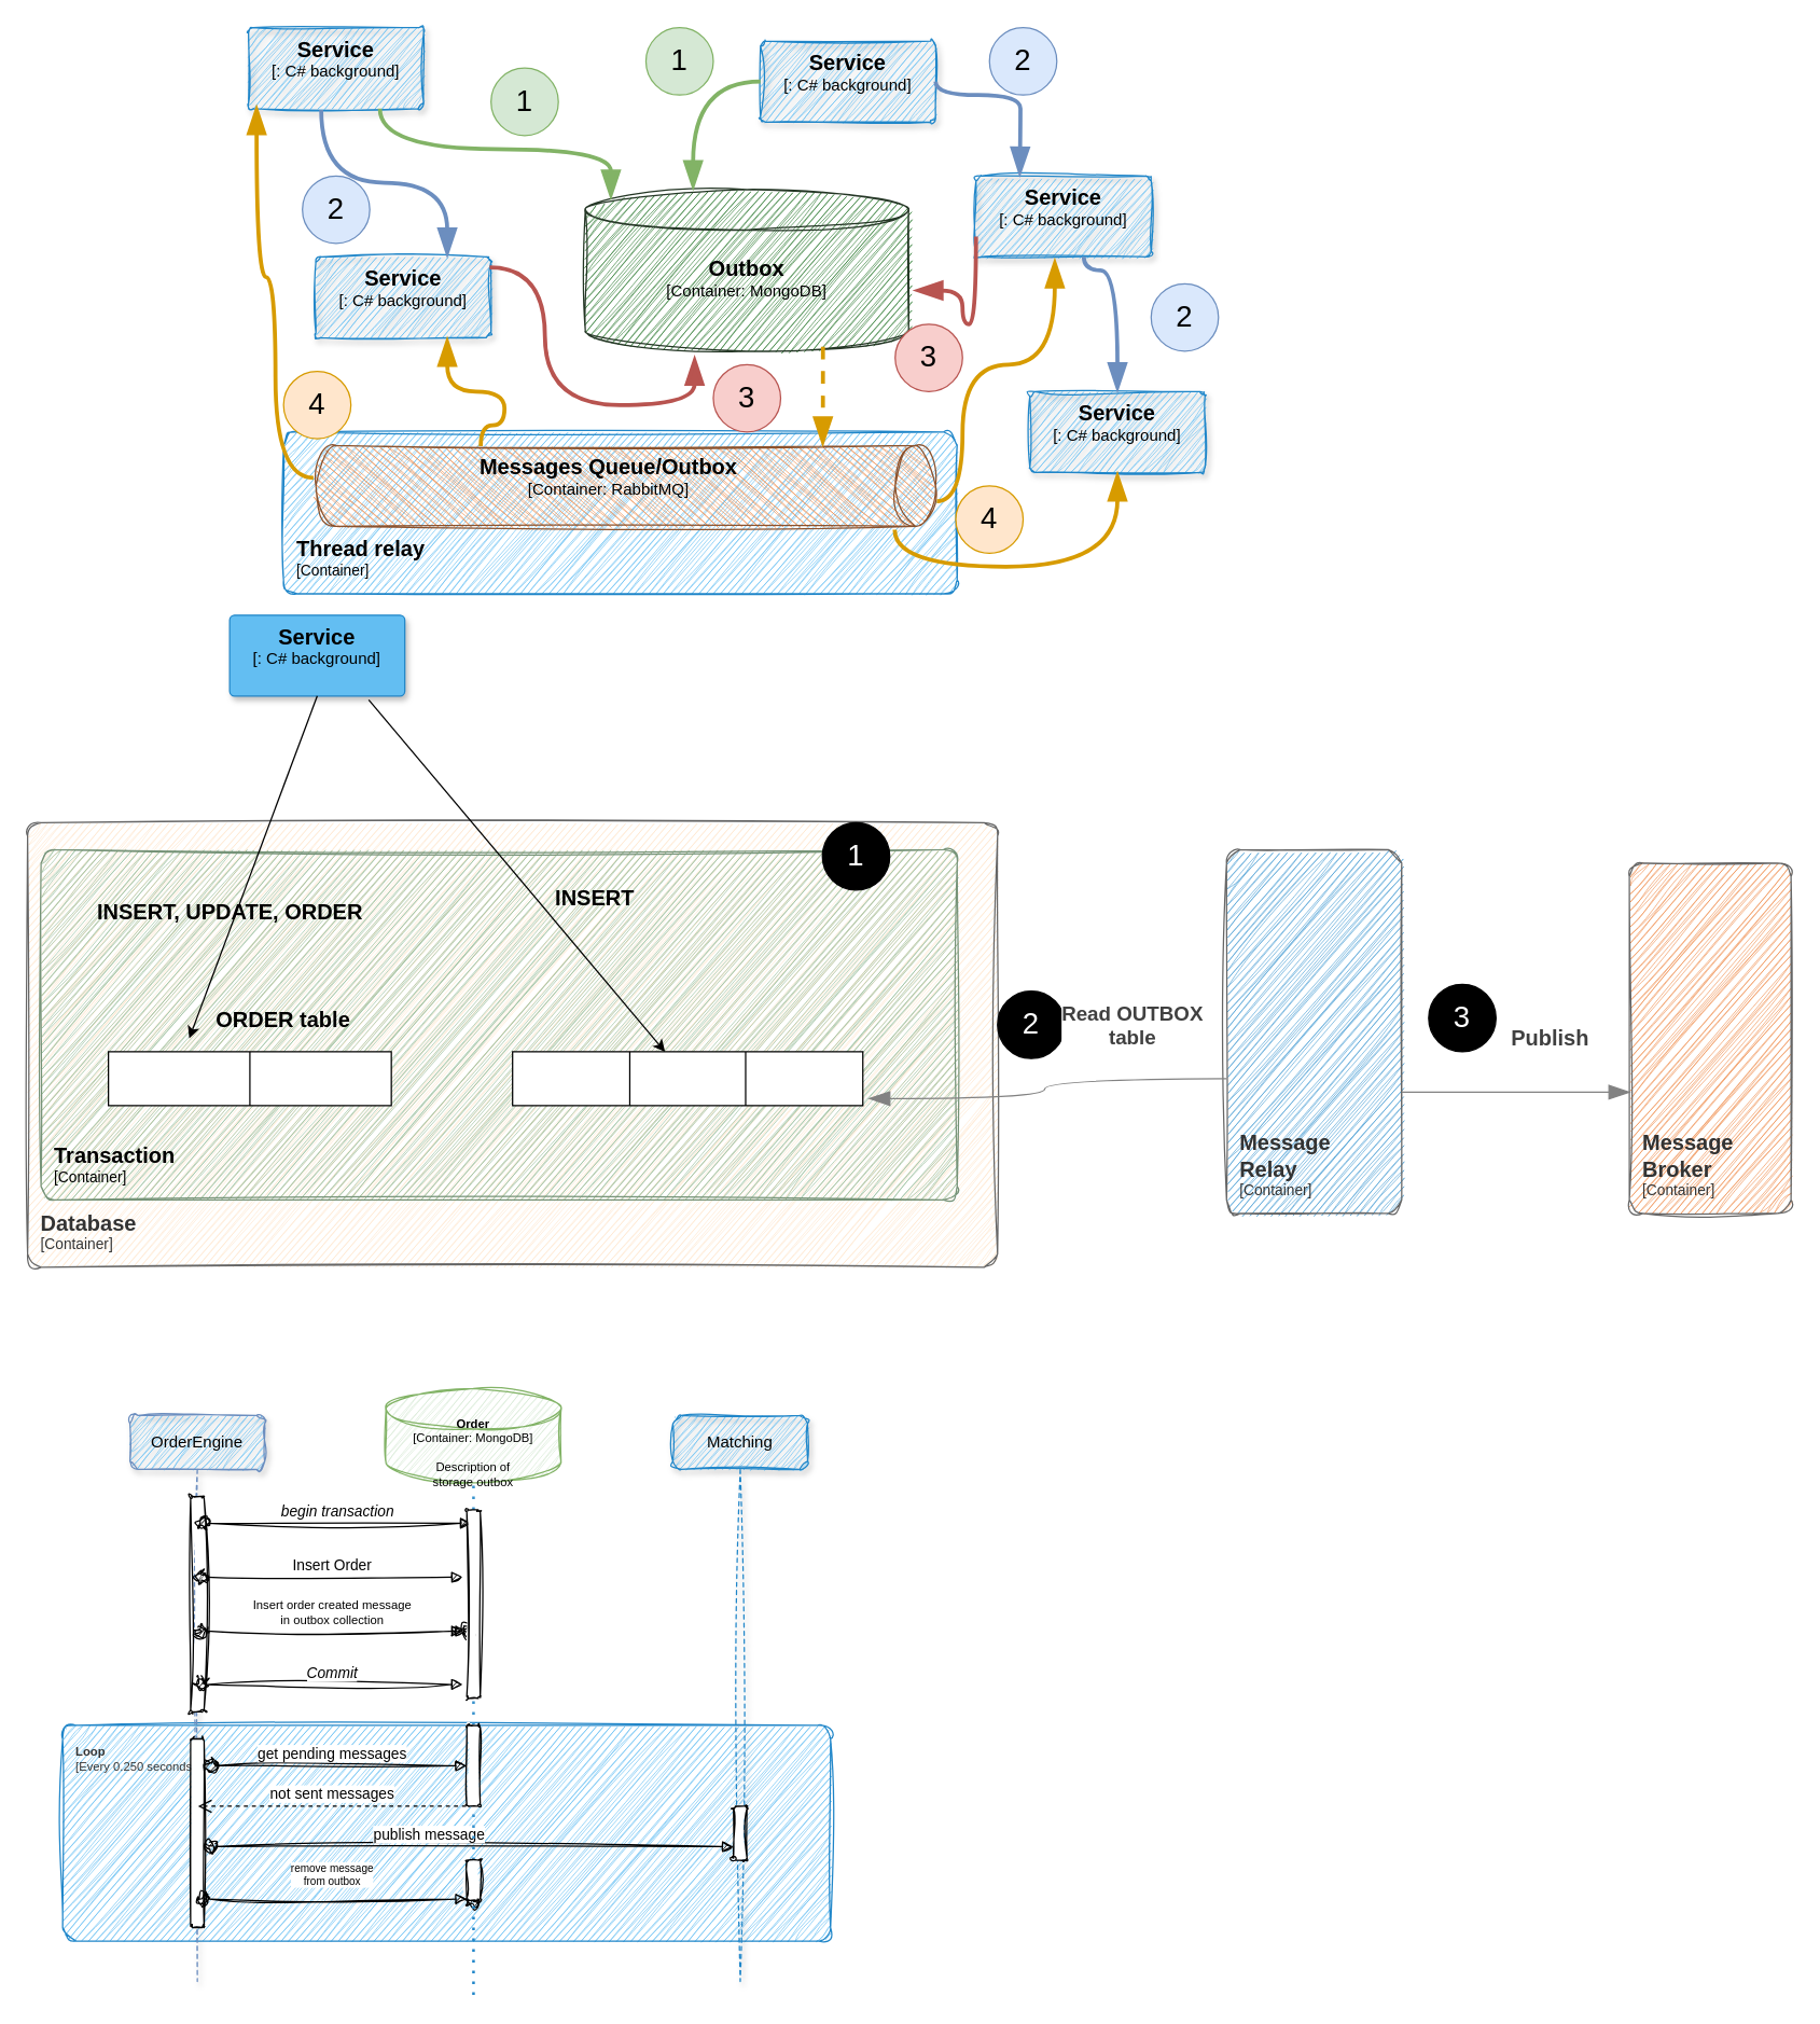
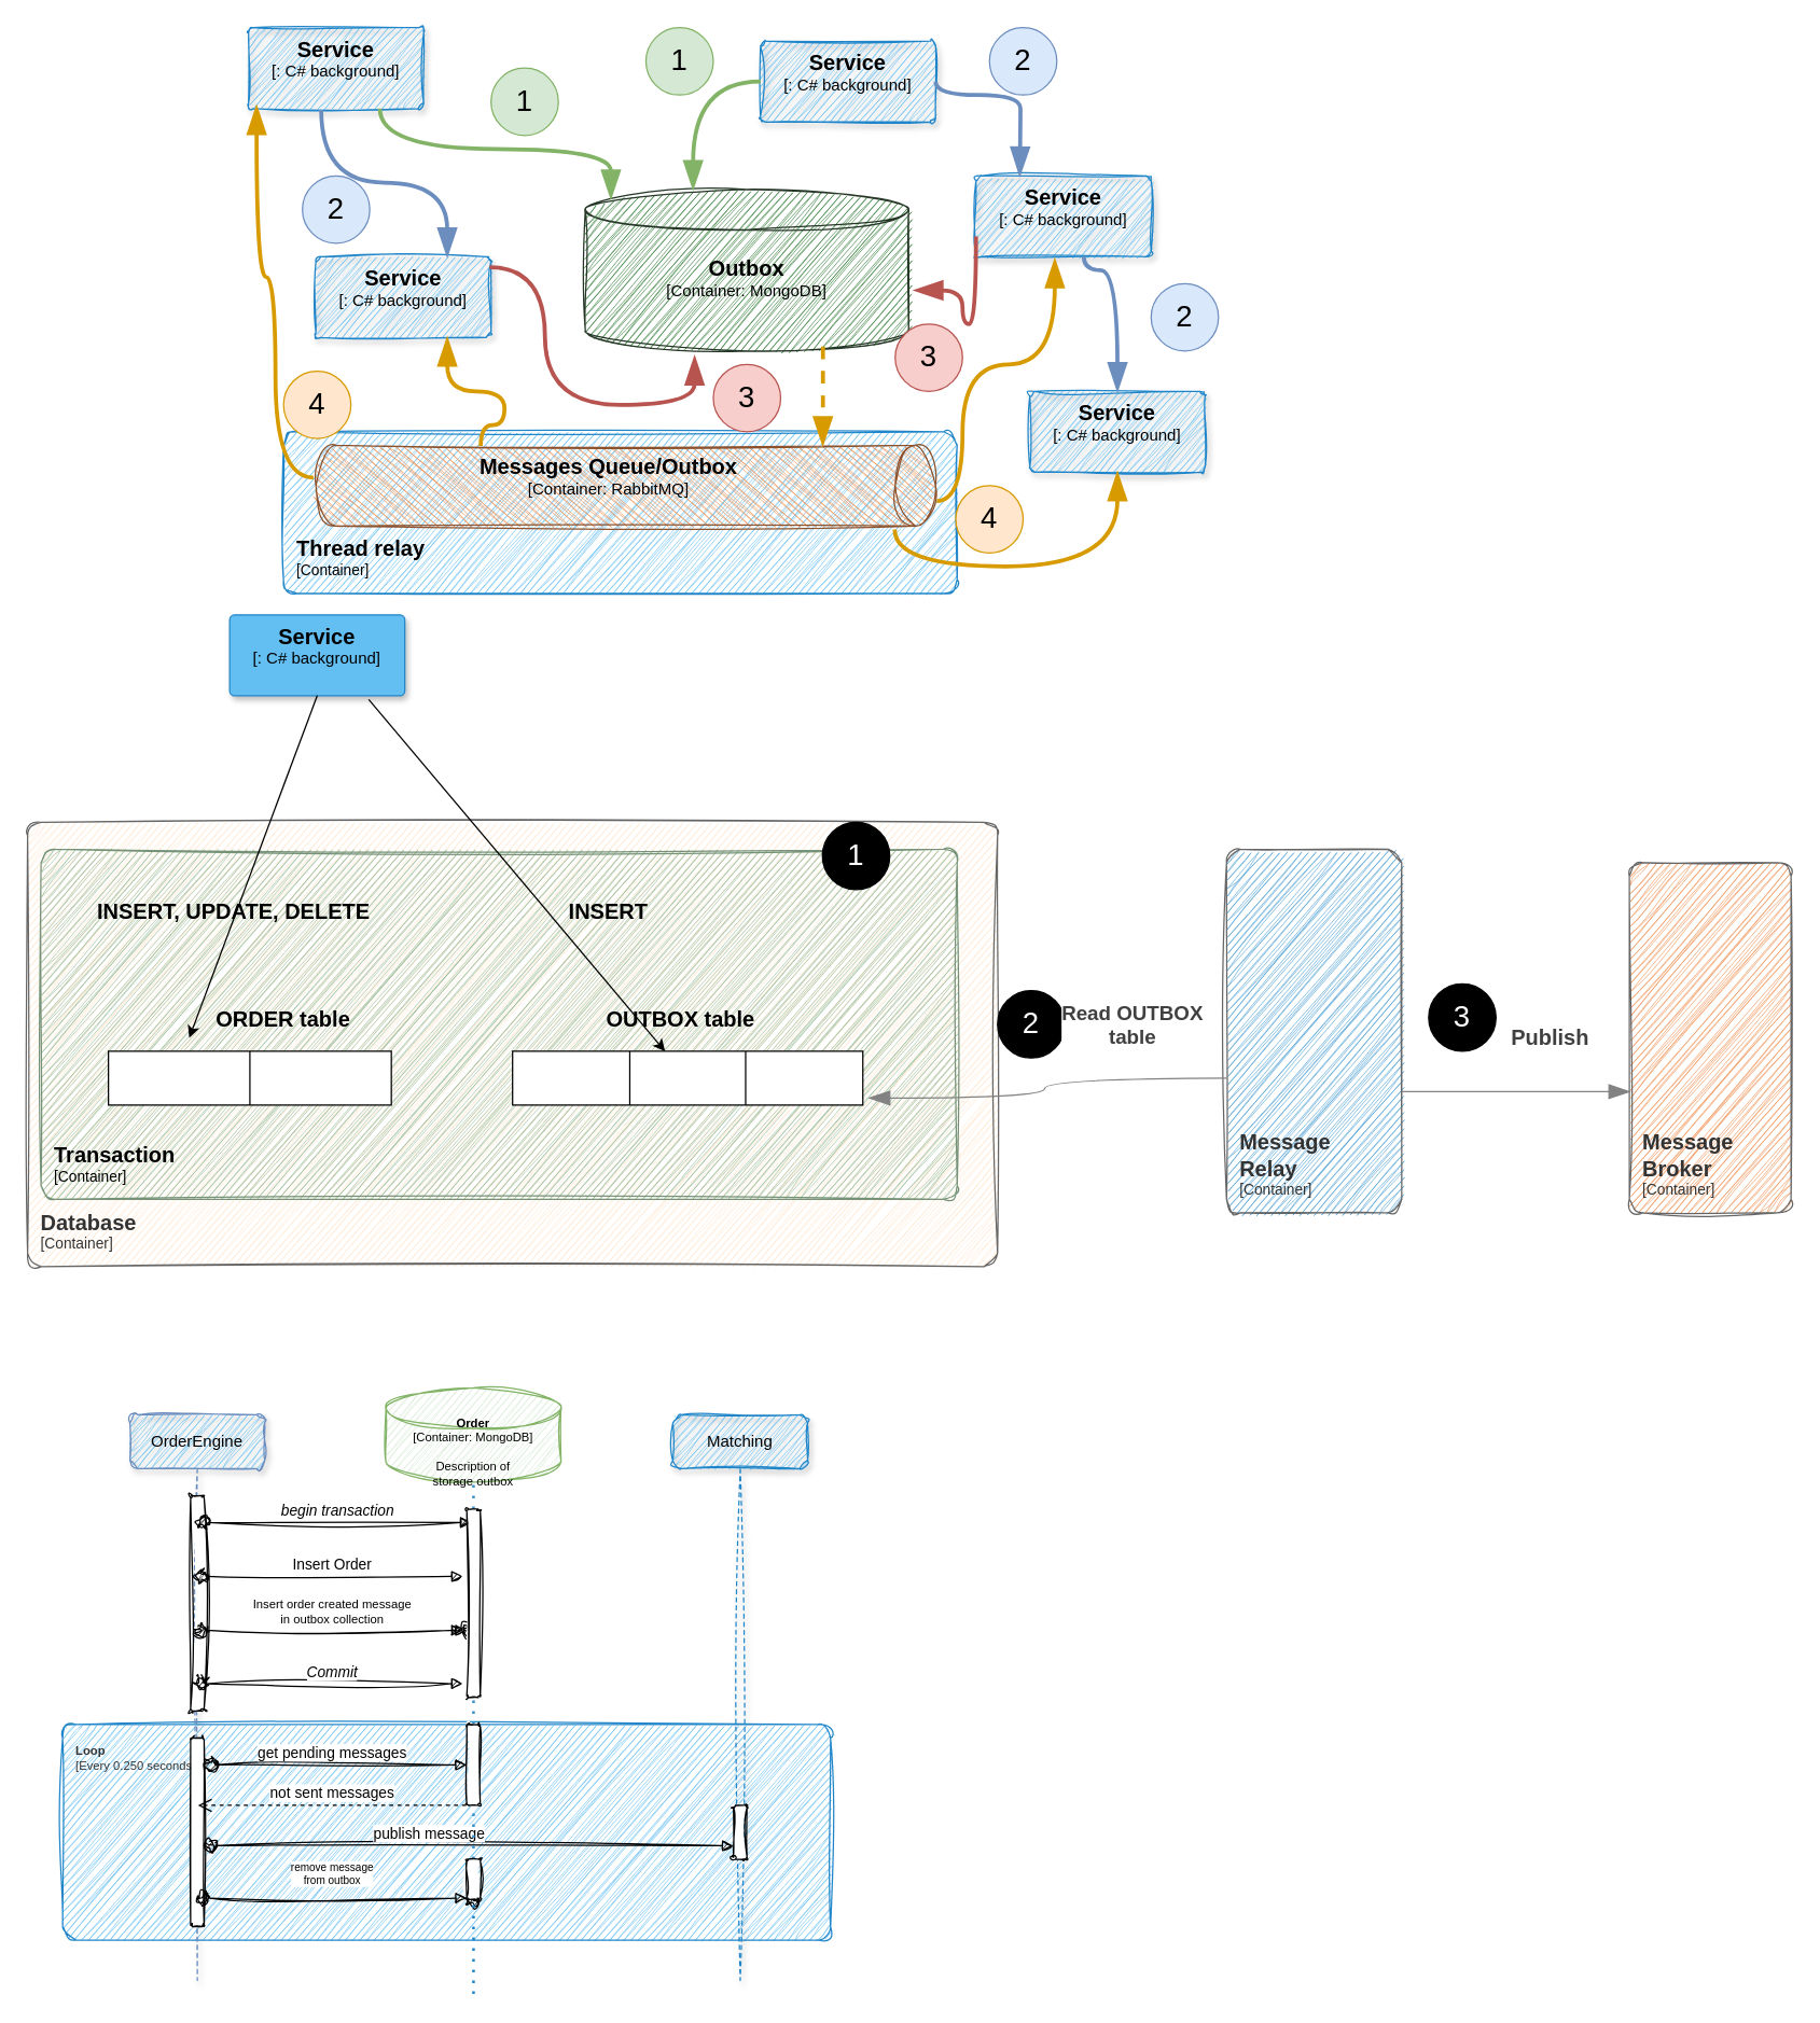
- <mxCell id="32" value="&lt;font style=&quot;font-size: 16px&quot;&gt;&lt;b&gt;&lt;div style=&quot;text-align: left&quot;&gt;INSERT&lt;/div&gt;&lt;/b&gt;&lt;/font&gt;&lt;div style=&quot;text-align: left&quot;&gt;&#10;&lt;/div&gt;" style="text;html=1;strokeColor=none;fillColor=none;align=left;verticalAlign=top;whiteSpace=wrap;rounded=0;metaEdit=1;allowArrows=0;resizable=1;rotatable=0;connectable=0;recursiveResize=0;expand=0;pointerEvents=0;points=[[0.25,0,0],[0.5,0,0],[0.75,0,0],[1,0.25,0],[1,0.5,0],[1,0.75,0],[0.75,1,0],[0.5,1,0],[0.25,1,0],[0,0.75,0],[0,0.5,0],[0,0.25,0]];" parent="1" vertex="1"><mxGeometry x="410" y="650" width="100" height="40" as="geometry" /></mxCell>
+ <mxCell id="32" value="&lt;font style=&quot;font-size: 16px&quot;&gt;&lt;b&gt;&lt;div style=&quot;text-align: left&quot;&gt;INSERT&lt;/div&gt;&lt;/b&gt;&lt;/font&gt;&lt;div style=&quot;text-align: left&quot;&gt;&#10;&lt;/div&gt;" style="text;html=1;strokeColor=none;fillColor=none;align=left;verticalAlign=top;whiteSpace=wrap;rounded=0;metaEdit=1;allowArrows=0;resizable=1;rotatable=0;connectable=0;recursiveResize=0;expand=0;pointerEvents=0;points=[[0.25,0,0],[0.5,0,0],[0.75,0,0],[1,0.25,0],[1,0.5,0],[1,0.75,0],[0.75,1,0],[0.5,1,0],[0.25,1,0],[0,0.75,0],[0,0.5,0],[0,0.25,0]];" parent="1" vertex="1"><mxGeometry x="420" y="660" width="100" height="40" as="geometry" /></mxCell>
- <mxCell id="25" value="&lt;font style=&quot;font-size: 16px&quot;&gt;&lt;b&gt;&lt;div style=&quot;text-align: left&quot;&gt;INSERT, UPDATE, ORDER&lt;/div&gt;&lt;/b&gt;&lt;/font&gt;&lt;div style=&quot;text-align: left&quot;&gt;&#10;&lt;/div&gt;" style="text;html=1;strokeColor=none;fillColor=none;align=left;verticalAlign=top;whiteSpace=wrap;rounded=0;metaEdit=1;allowArrows=0;resizable=1;rotatable=0;connectable=0;recursiveResize=0;expand=0;pointerEvents=0;points=[[0.25,0,0],[0.5,0,0],[0.75,0,0],[1,0.25,0],[1,0.5,0],[1,0.75,0],[0.75,1,0],[0.5,1,0],[0.25,1,0],[0,0.75,0],[0,0.5,0],[0,0.25,0]];" parent="1" vertex="1"><mxGeometry x="70" y="660" width="260" height="40" as="geometry" /></mxCell>
+ <mxCell id="25" value="&lt;font style=&quot;font-size: 16px&quot;&gt;&lt;b&gt;&lt;div style=&quot;text-align: left&quot;&gt;INSERT, UPDATE, DELETE&lt;/div&gt;&lt;/b&gt;&lt;/font&gt;&lt;div style=&quot;text-align: left&quot;&gt;&#10;&lt;/div&gt;" style="text;html=1;strokeColor=none;fillColor=none;align=left;verticalAlign=top;whiteSpace=wrap;rounded=0;metaEdit=1;allowArrows=0;resizable=1;rotatable=0;connectable=0;recursiveResize=0;expand=0;pointerEvents=0;points=[[0.25,0,0],[0.5,0,0],[0.75,0,0],[1,0.25,0],[1,0.5,0],[1,0.75,0],[0.75,1,0],[0.5,1,0],[0.25,1,0],[0,0.75,0],[0,0.5,0],[0,0.25,0]];" parent="1" vertex="1"><mxGeometry x="70" y="660" width="260" height="40" as="geometry" /></mxCell>
+ <mxCell id="30" value="&lt;font style=&quot;font-size: 16px&quot;&gt;&lt;b&gt;&lt;div style=&quot;&quot;&gt;OUTBOX table&lt;/div&gt;&lt;/b&gt;&lt;/font&gt;&lt;div style=&quot;&quot;&gt;&#10;&lt;/div&gt;" style="text;html=1;strokeColor=none;fillColor=none;align=center;verticalAlign=top;whiteSpace=wrap;rounded=0;metaEdit=1;allowArrows=0;resizable=1;rotatable=0;connectable=0;recursiveResize=0;expand=0;pointerEvents=0;points=[[0.25,0,0],[0.5,0,0],[0.75,0,0],[1,0.25,0],[1,0.5,0],[1,0.75,0],[0.75,1,0],[0.5,1,0],[0.25,1,0],[0,0.75,0],[0,0.5,0],[0,0.25,0]];" parent="1" vertex="1"><mxGeometry x="375" y="740" width="260" height="40" as="geometry" /></mxCell>
